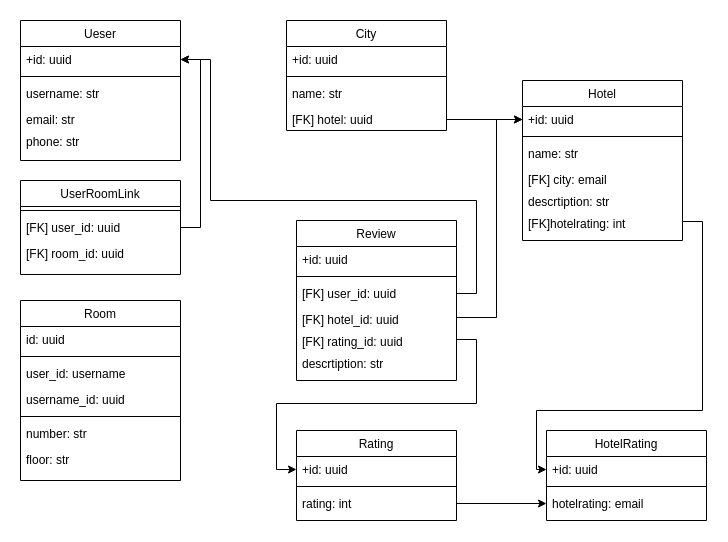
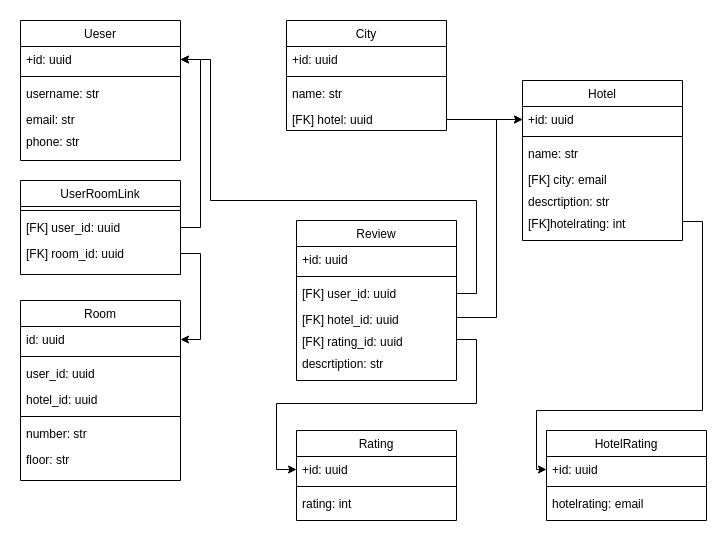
+ <mxCell id="21" style="edgeStyle=orthogonalEdgeStyle;rounded=0;orthogonalLoop=1;jettySize=auto;html=1;exitX=1;exitY=0.5;exitDx=0;exitDy=0;entryX=1;entryY=0.5;entryDx=0;entryDy=0;" parent="1" source="19" target="9" edge="1"><mxGeometry relative="1" as="geometry" /></mxCell>
- <mxCell id="11" value="user_id: username" style="text;align=left;verticalAlign=top;spacingLeft=4;spacingRight=4;overflow=hidden;rotatable=0;points=[[0,0.5],[1,0.5]];portConstraint=eastwest;rounded=0;shadow=0;html=0;" parent="8" vertex="1"><mxGeometry y="60" width="160" height="26" as="geometry" /></mxCell>
+ <mxCell id="11" value="user_id: uuid" style="text;align=left;verticalAlign=top;spacingLeft=4;spacingRight=4;overflow=hidden;rotatable=0;points=[[0,0.5],[1,0.5]];portConstraint=eastwest;rounded=0;shadow=0;html=0;" parent="8" vertex="1"><mxGeometry y="60" width="160" height="26" as="geometry" /></mxCell>
- <mxCell id="12" value="username_id: uuid" style="text;align=left;verticalAlign=top;spacingLeft=4;spacingRight=4;overflow=hidden;rotatable=0;points=[[0,0.5],[1,0.5]];portConstraint=eastwest;rounded=0;shadow=0;html=0;" parent="8" vertex="1"><mxGeometry y="86" width="160" height="26" as="geometry" /></mxCell>
+ <mxCell id="12" value="hotel_id: uuid" style="text;align=left;verticalAlign=top;spacingLeft=4;spacingRight=4;overflow=hidden;rotatable=0;points=[[0,0.5],[1,0.5]];portConstraint=eastwest;rounded=0;shadow=0;html=0;" parent="8" vertex="1"><mxGeometry y="86" width="160" height="26" as="geometry" /></mxCell>
- <mxCell id="44" style="edgeStyle=orthogonalEdgeStyle;rounded=0;orthogonalLoop=1;jettySize=auto;html=1;exitX=1;exitY=0.75;exitDx=0;exitDy=0;entryX=0;entryY=0.5;entryDx=0;entryDy=0;" edge="1" parent="1" source="45" target="53"><mxGeometry relative="1" as="geometry"><Array as="points"><mxPoint x="456" y="503" /></Array></mxGeometry></mxCell>
